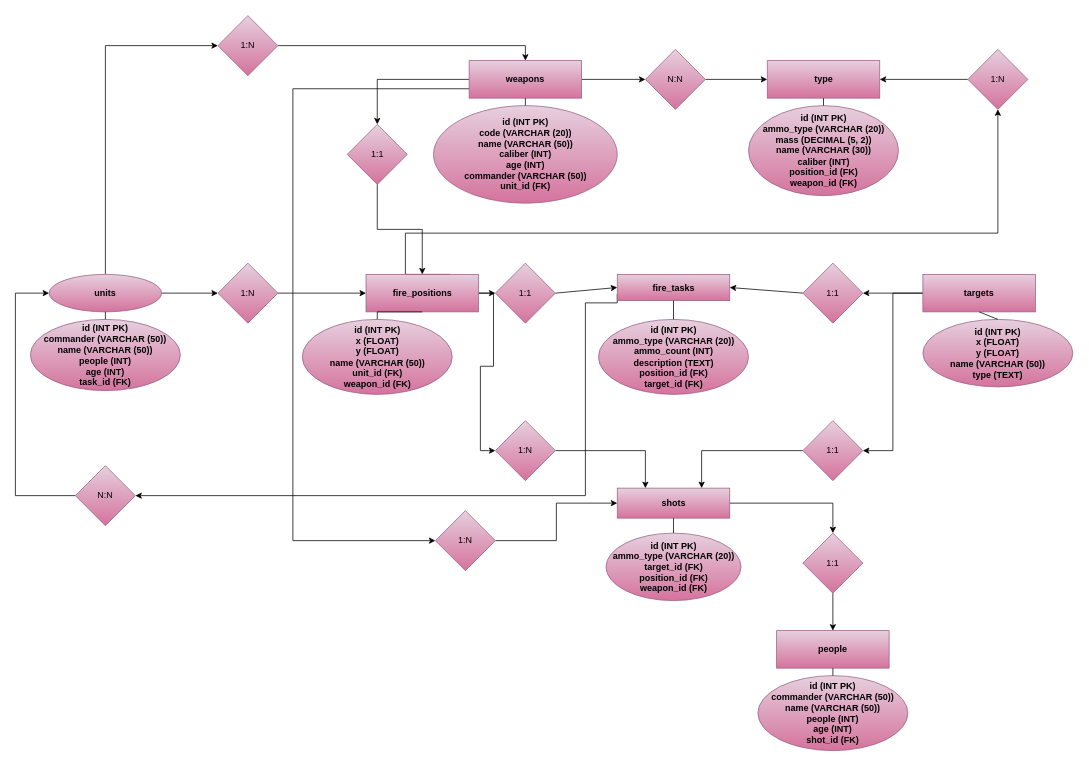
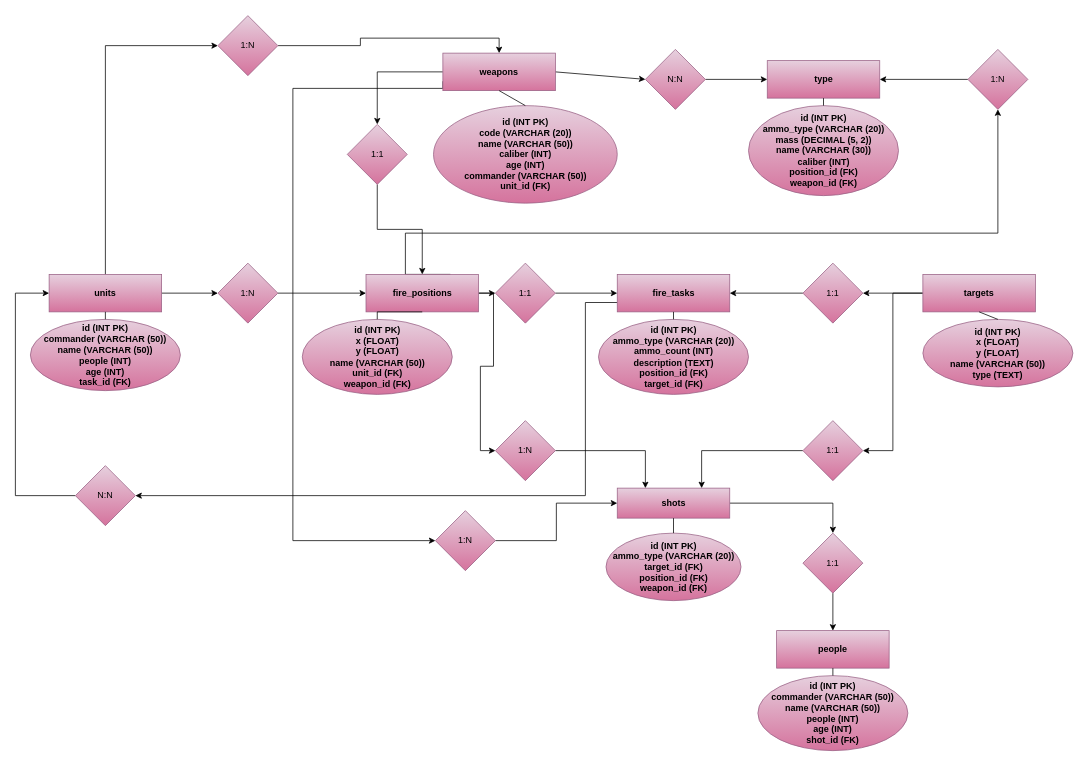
- <mxCell id="5" value="&lt;b&gt;weapons&lt;/b&gt;" style="rounded=0;whiteSpace=wrap;html=1;fillColor=#e6d0de;gradientColor=#d5739d;strokeColor=#996185;" vertex="1" parent="1"><mxGeometry x="625" y="80" width="150" height="50" as="geometry" /></mxCell>
+ <mxCell id="5" value="&lt;b&gt;weapons&lt;/b&gt;" style="rounded=0;whiteSpace=wrap;html=1;fillColor=#e6d0de;gradientColor=#d5739d;strokeColor=#996185;" vertex="1" parent="1"><mxGeometry x="590" y="70" width="150" height="50" as="geometry" /></mxCell>
- <mxCell id="25" value="&lt;b&gt;fire_tasks&lt;/b&gt;" style="rounded=0;whiteSpace=wrap;html=1;fillColor=#e6d0de;gradientColor=#d5739d;strokeColor=#996185;" vertex="1" parent="1"><mxGeometry x="822.5" y="365" width="150" height="35" as="geometry" /></mxCell>
+ <mxCell id="25" value="&lt;b&gt;fire_tasks&lt;/b&gt;" style="rounded=0;whiteSpace=wrap;html=1;fillColor=#e6d0de;gradientColor=#d5739d;strokeColor=#996185;" vertex="1" parent="1"><mxGeometry x="822.5" y="365" width="150" height="50" as="geometry" /></mxCell>
- <mxCell id="30" value="&lt;b&gt;units&lt;/b&gt;" style="ellipse;whiteSpace=wrap;html=1;fillColor=#e6d0de;gradientColor=#d5739d;strokeColor=#996185;" vertex="1" parent="1"><mxGeometry x="65" y="365" width="150" height="50" as="geometry" /></mxCell>
+ <mxCell id="30" value="&lt;b&gt;units&lt;/b&gt;" style="rounded=0;whiteSpace=wrap;html=1;fillColor=#e6d0de;gradientColor=#d5739d;strokeColor=#996185;" vertex="1" parent="1"><mxGeometry x="65" y="365" width="150" height="50" as="geometry" /></mxCell>
